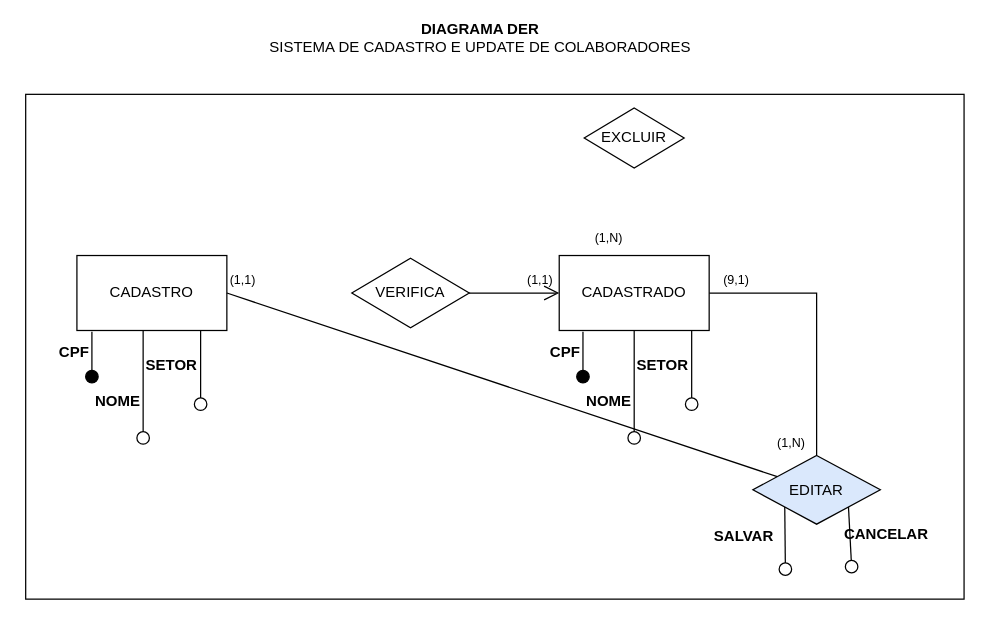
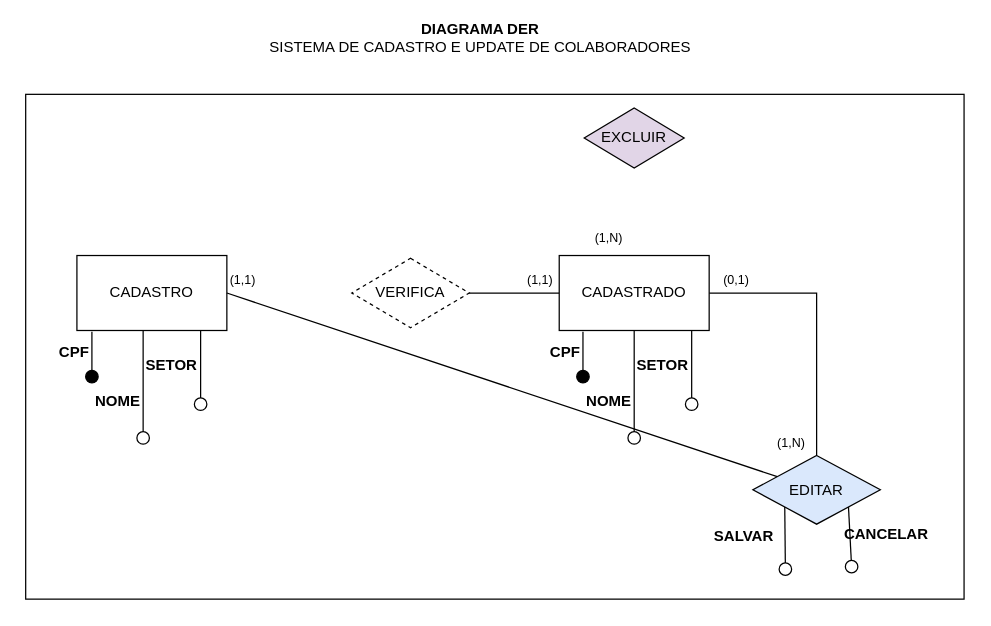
- <mxCell id="30" value="EXCLUIR" style="rhombus;whiteSpace=wrap;html=1;rounded=0;" vertex="1" parent="1"><mxGeometry x="467" y="86" width="80" height="48" as="geometry" /></mxCell>
+ <mxCell id="30" value="EXCLUIR" style="rhombus;whiteSpace=wrap;html=1;rounded=0;fillColor=#e1d5e7;" vertex="1" parent="1"><mxGeometry x="467" y="86" width="80" height="48" as="geometry" /></mxCell>
- <mxCell id="28" value="(9,1)" style="text;html=1;strokeColor=none;fillColor=none;align=center;verticalAlign=middle;whiteSpace=wrap;rounded=0;fontSize=10;" vertex="1" parent="1"><mxGeometry x="569" y="213" width="40" height="20" as="geometry" /></mxCell>
+ <mxCell id="28" value="(0,1)" style="text;html=1;strokeColor=none;fillColor=none;align=center;verticalAlign=middle;whiteSpace=wrap;rounded=0;fontSize=10;" vertex="1" parent="1"><mxGeometry x="569" y="213" width="40" height="20" as="geometry" /></mxCell>
- <mxCell id="11" value="VERIFICA" style="rhombus;whiteSpace=wrap;html=1;fillColor=#ffffff;gradientColor=none;" vertex="1" parent="1"><mxGeometry x="281" y="206.25" width="94" height="55.5" as="geometry" /></mxCell>
+ <mxCell id="11" value="VERIFICA" style="rhombus;whiteSpace=wrap;html=1;fillColor=#ffffff;gradientColor=none;dashed=1;" vertex="1" parent="1"><mxGeometry x="281" y="206.25" width="94" height="55.5" as="geometry" /></mxCell>
- <mxCell id="10" value="" style="edgeStyle=orthogonalEdgeStyle;rounded=0;orthogonalLoop=1;jettySize=auto;html=1;endArrow=open;endFill=0;endSize=10;" edge="1" parent="1" source="11" target="14"><mxGeometry relative="1" as="geometry" /></mxCell>
+ <mxCell id="10" value="" style="edgeStyle=orthogonalEdgeStyle;rounded=0;orthogonalLoop=1;jettySize=auto;html=1;endArrow=none;endFill=0;endSize=10;" edge="1" parent="1" source="11" target="14"><mxGeometry relative="1" as="geometry" /></mxCell>
